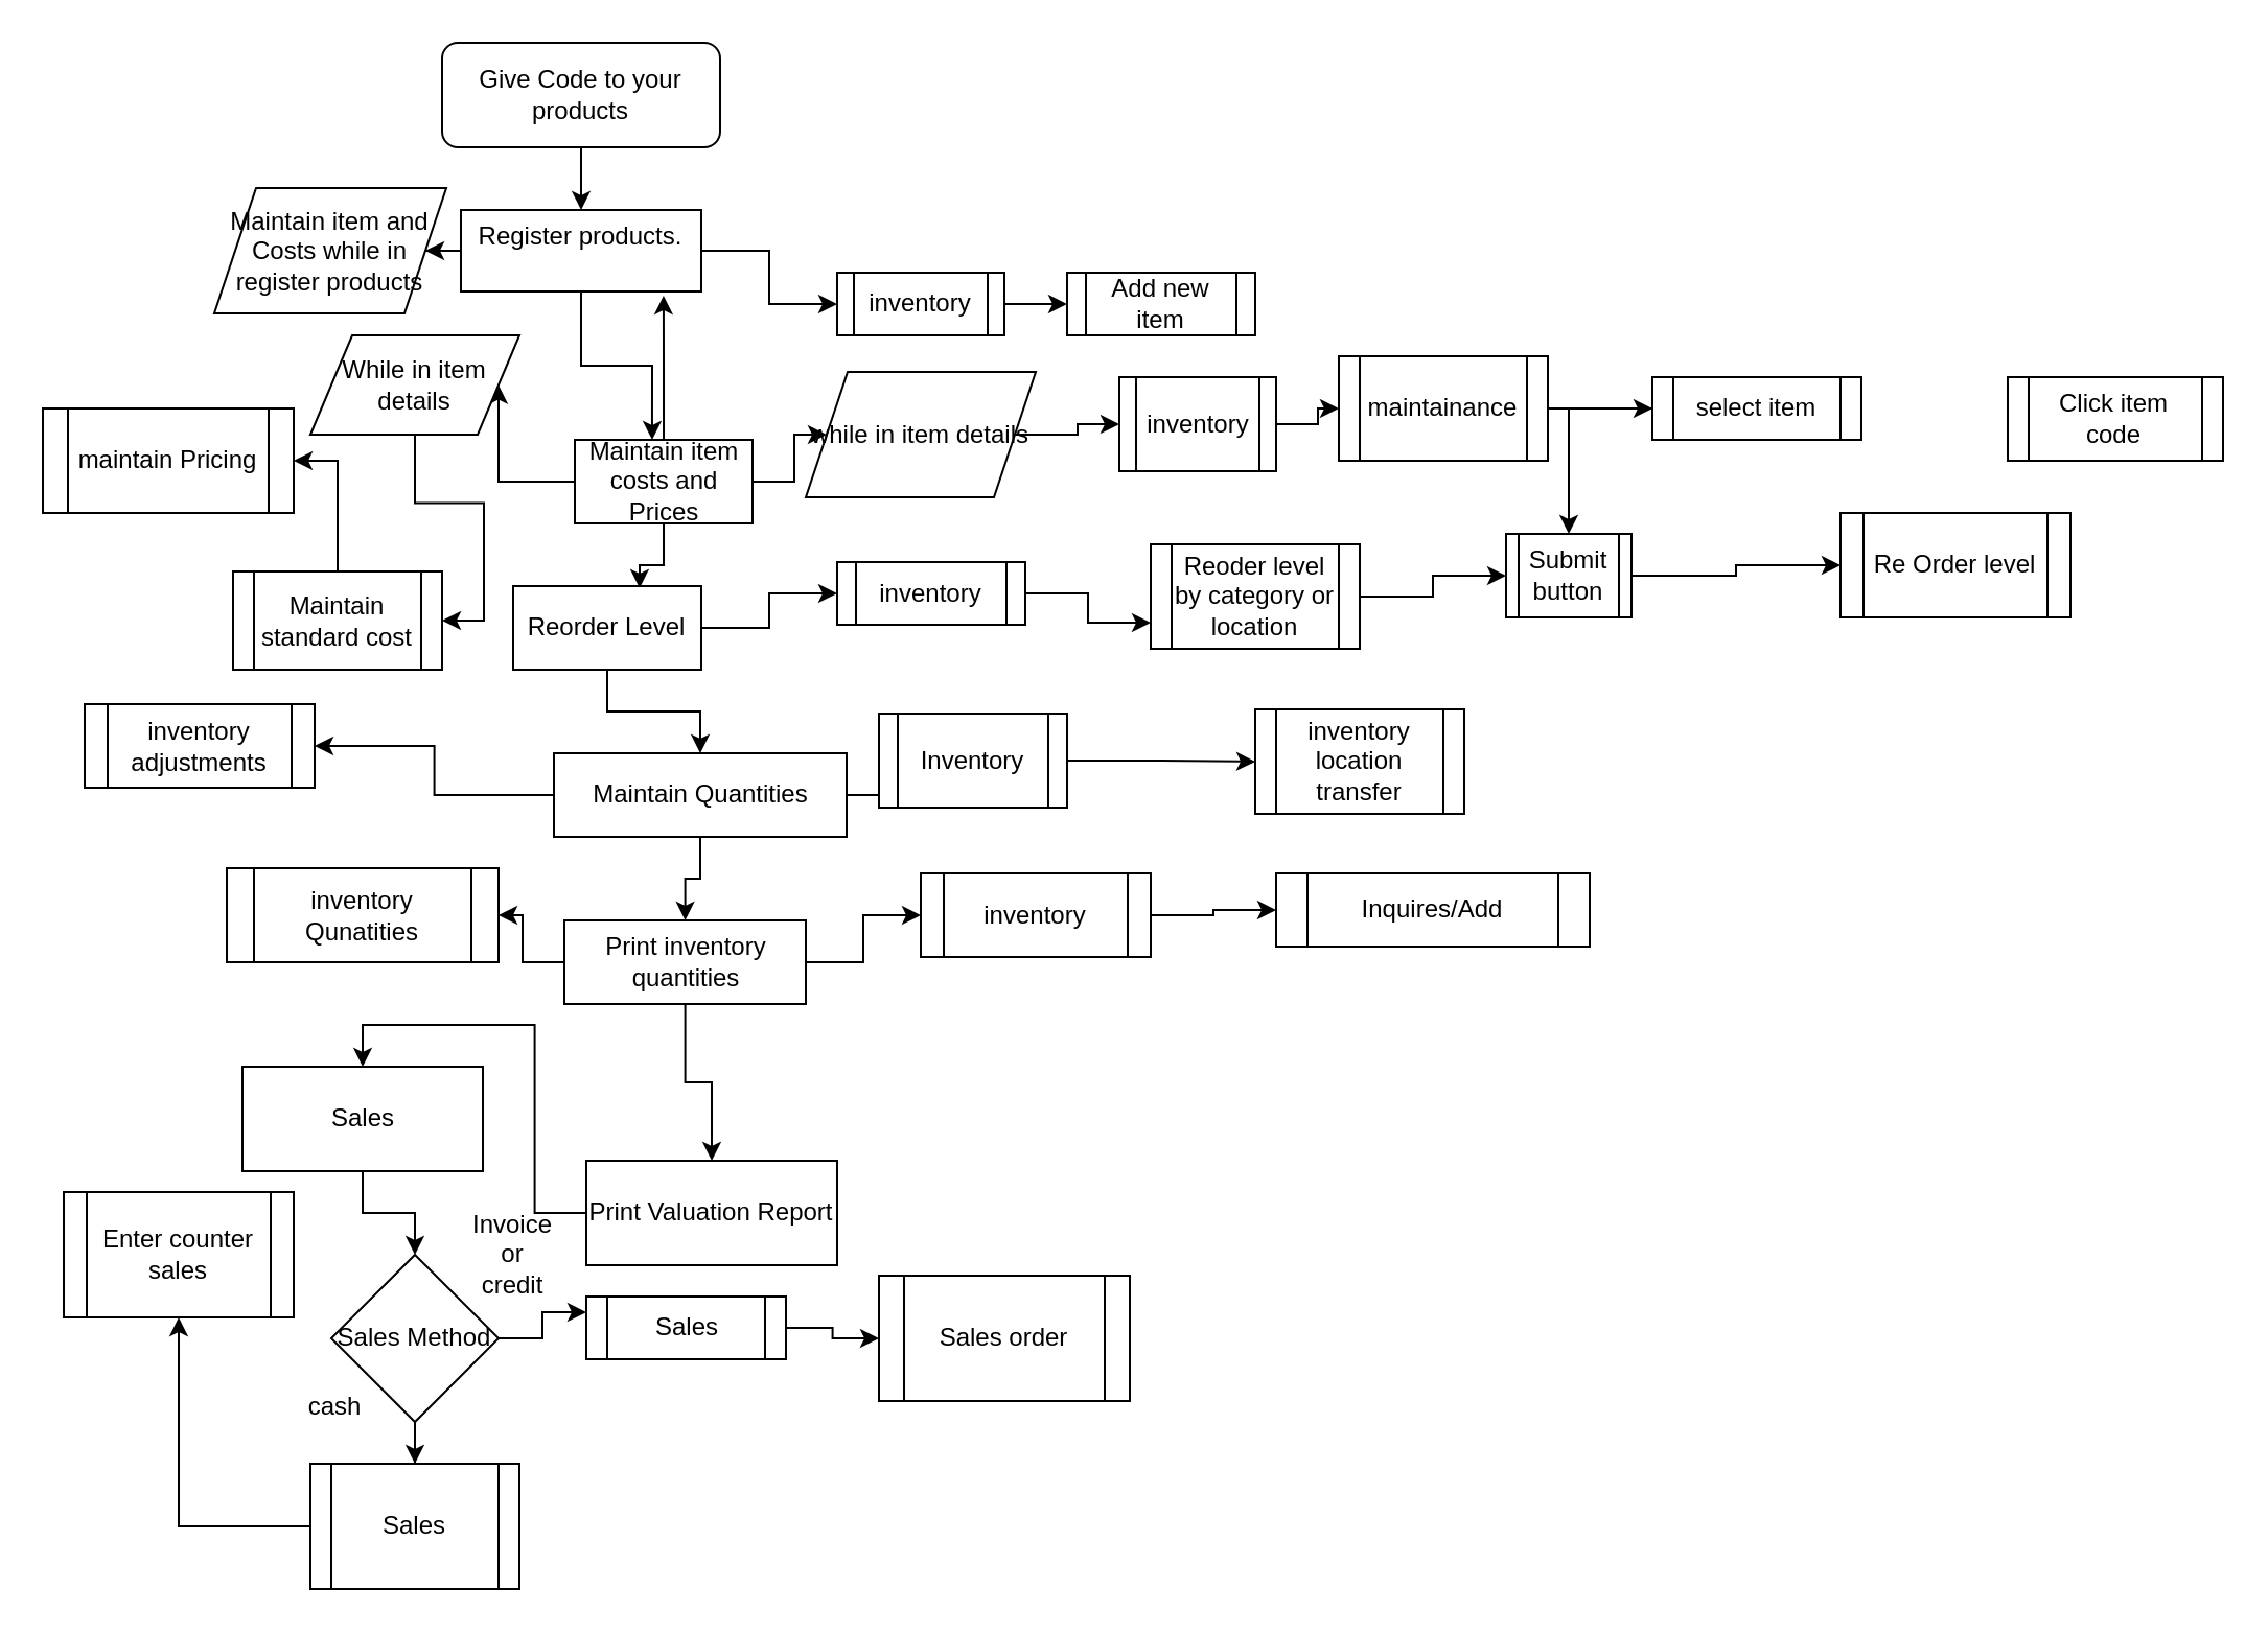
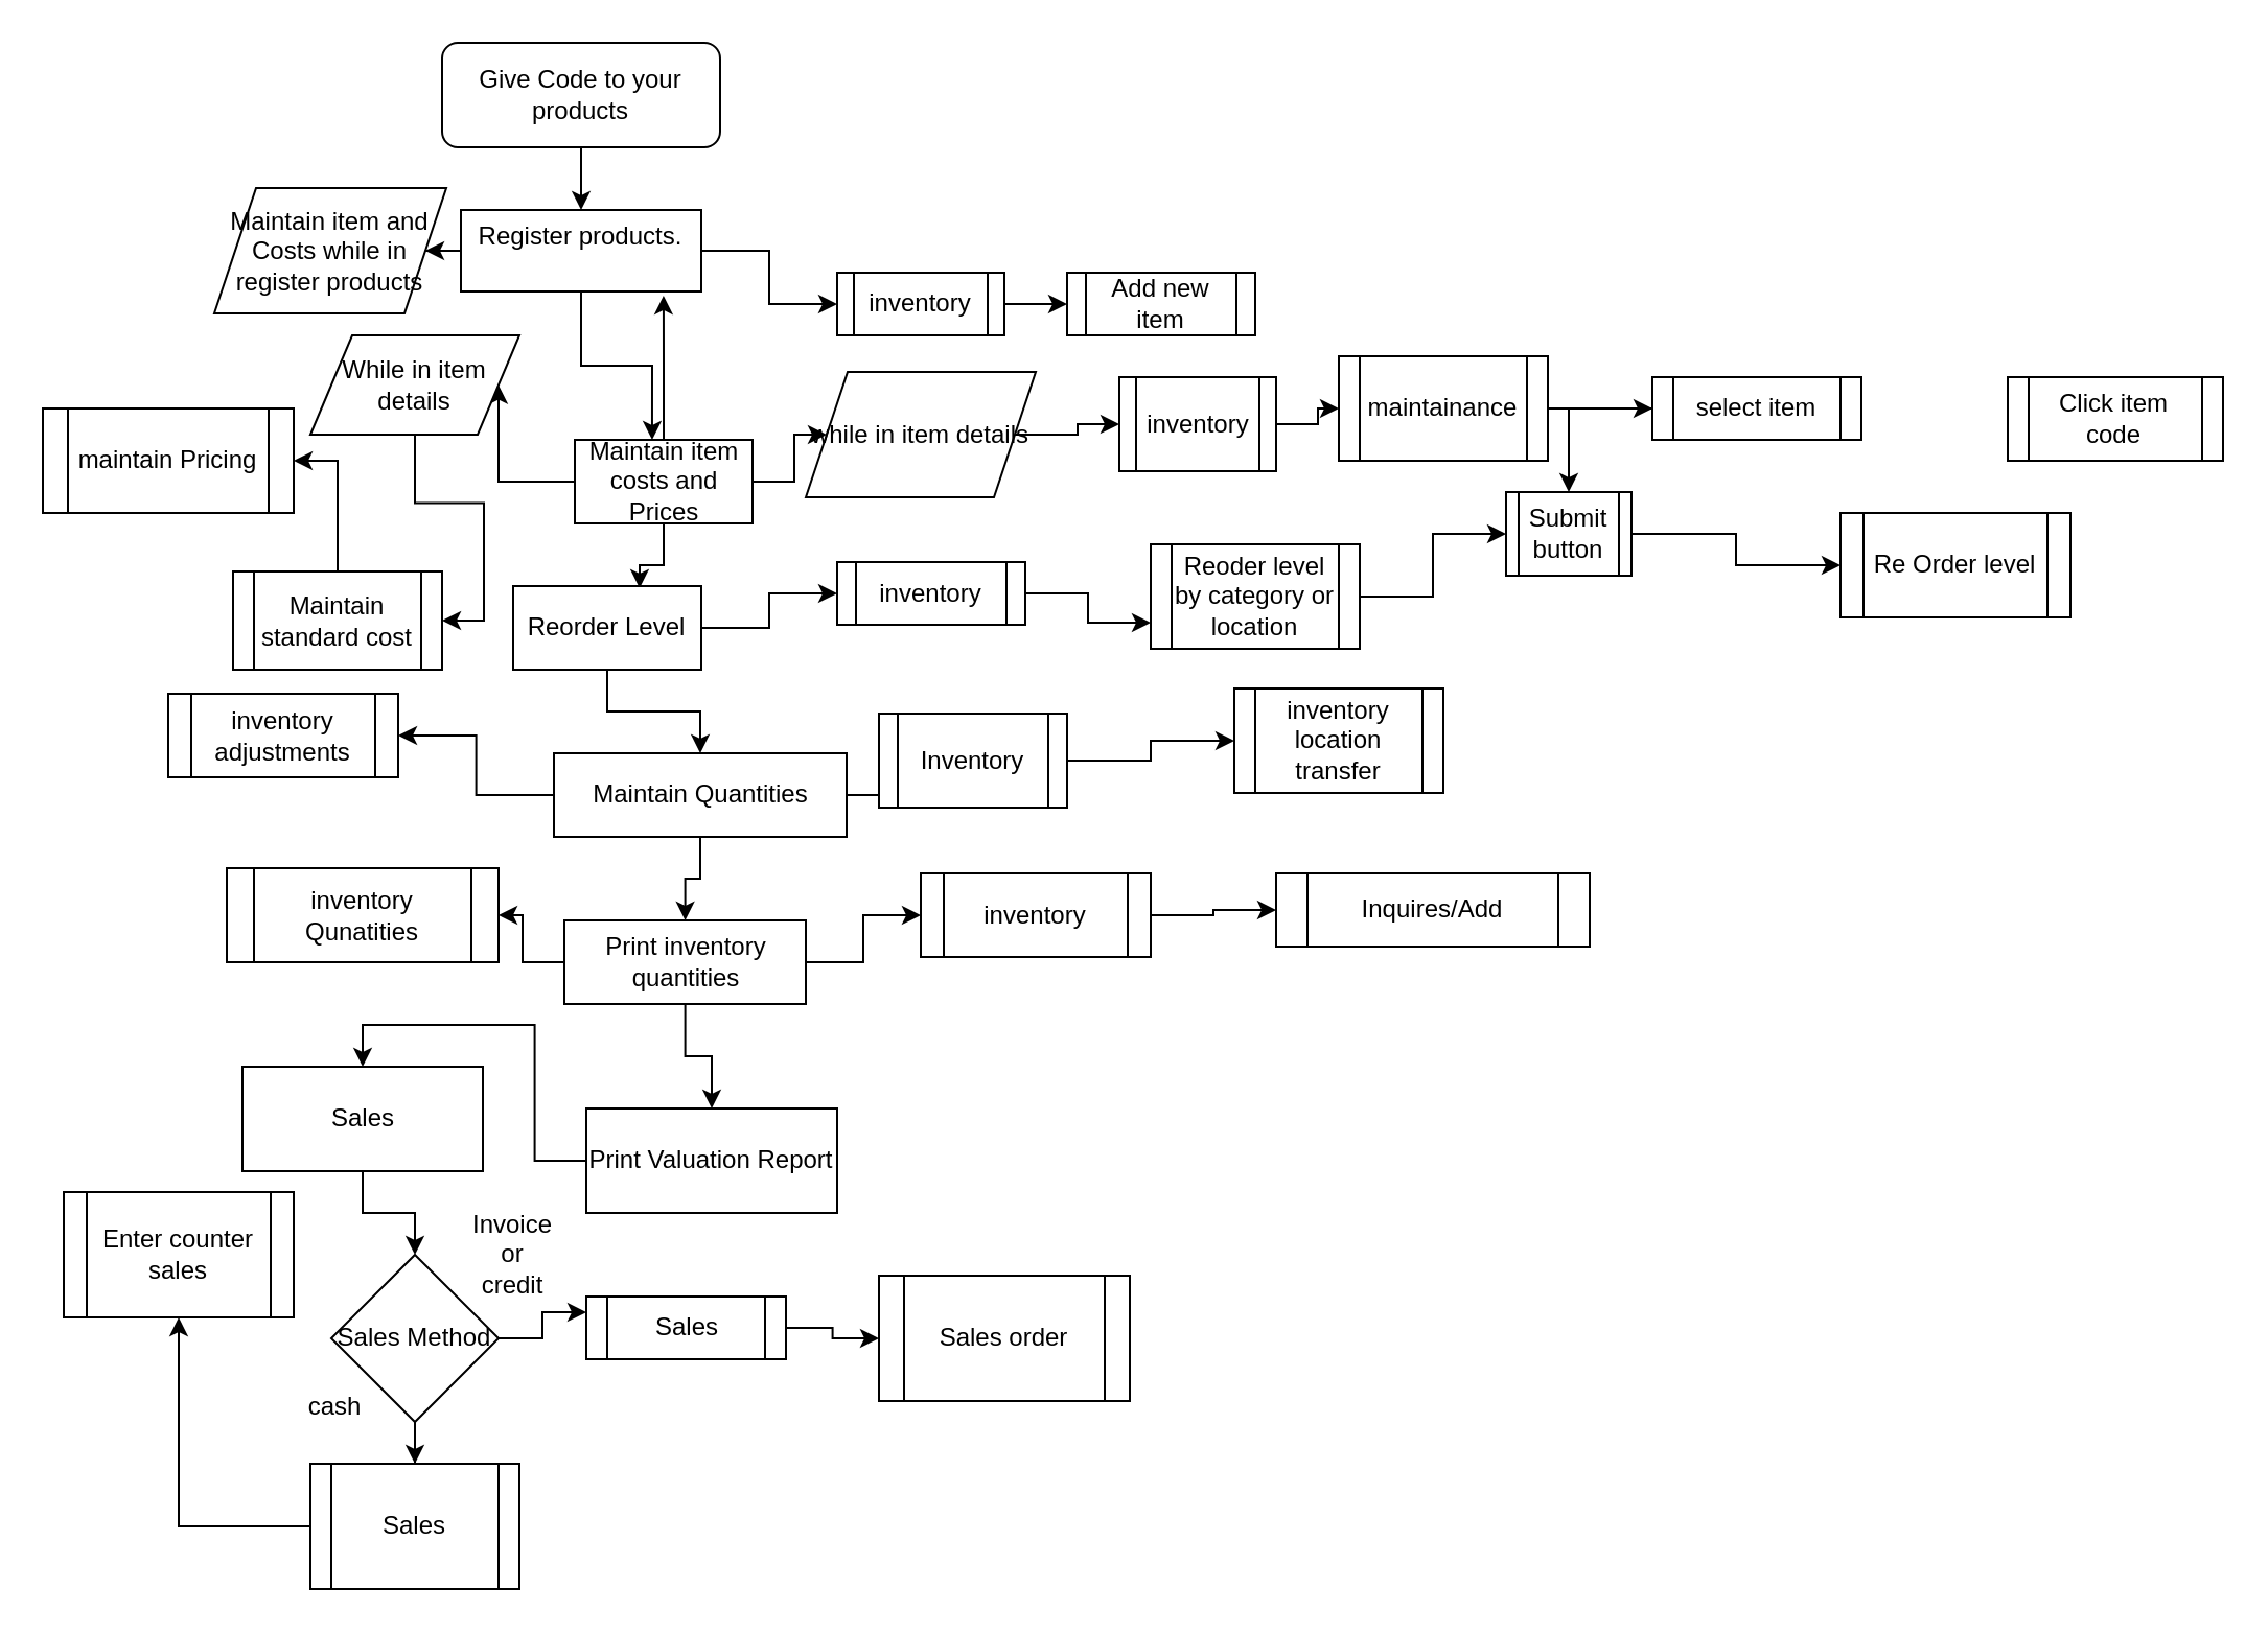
- <mxCell id="51" value="&lt;div&gt;Submit&lt;/div&gt;&lt;div&gt;button&lt;br&gt;&lt;/div&gt;" style="shape=process;whiteSpace=wrap;html=1;backgroundOutline=1;strokeWidth=1;" vertex="1" parent="1"><mxGeometry x="720" y="255" width="60" height="40" as="geometry" /></mxCell>
+ <mxCell id="51" value="&lt;div&gt;Submit&lt;/div&gt;&lt;div&gt;button&lt;br&gt;&lt;/div&gt;" style="shape=process;whiteSpace=wrap;html=1;backgroundOutline=1;strokeWidth=1;" vertex="1" parent="1"><mxGeometry x="720" y="235" width="60" height="40" as="geometry" /></mxCell>
- <mxCell id="16" value="inventory adjustments" style="shape=process;whiteSpace=wrap;html=1;backgroundOutline=1;strokeWidth=1;" vertex="1" parent="1"><mxGeometry x="40" y="336.5" width="110" height="40" as="geometry" /></mxCell>
+ <mxCell id="16" value="inventory adjustments" style="shape=process;whiteSpace=wrap;html=1;backgroundOutline=1;strokeWidth=1;" vertex="1" parent="1"><mxGeometry x="80" y="331.5" width="110" height="40" as="geometry" /></mxCell>
- <mxCell id="15" value="inventory location transfer" style="shape=process;whiteSpace=wrap;html=1;backgroundOutline=1;strokeWidth=1;" vertex="1" parent="1"><mxGeometry x="600" y="339" width="100" height="50" as="geometry" /></mxCell>
+ <mxCell id="15" value="inventory location transfer" style="shape=process;whiteSpace=wrap;html=1;backgroundOutline=1;strokeWidth=1;" vertex="1" parent="1"><mxGeometry x="590" y="329" width="100" height="50" as="geometry" /></mxCell>
- <mxCell id="31" value="Print Valuation Report" style="rounded=0;whiteSpace=wrap;html=1;strokeWidth=1;" vertex="1" parent="1"><mxGeometry x="280" y="555" width="120" height="50" as="geometry" /></mxCell>
+ <mxCell id="31" value="Print Valuation Report" style="rounded=0;whiteSpace=wrap;html=1;strokeWidth=1;" vertex="1" parent="1"><mxGeometry x="280" y="530" width="120" height="50" as="geometry" /></mxCell>
